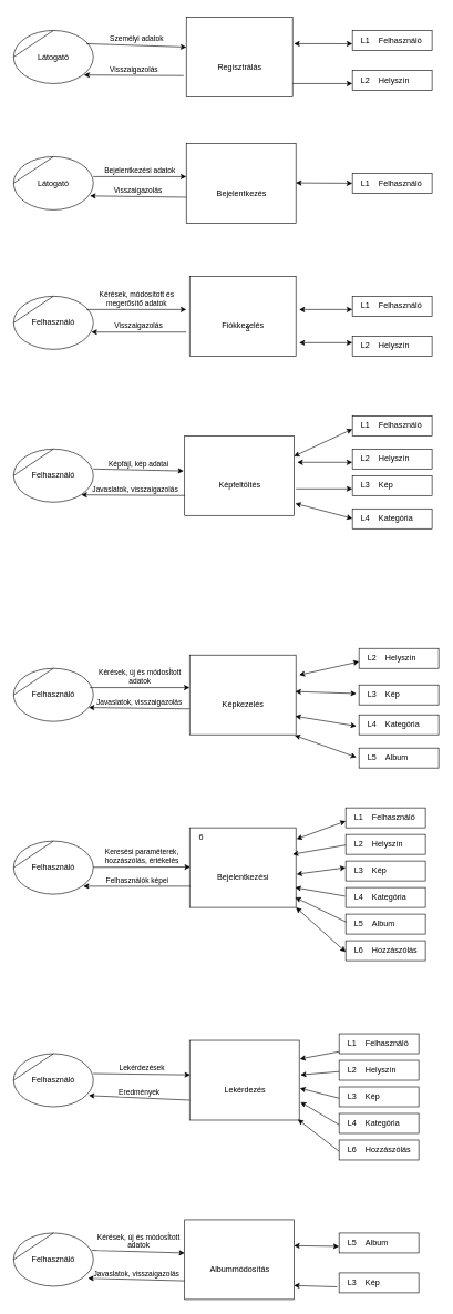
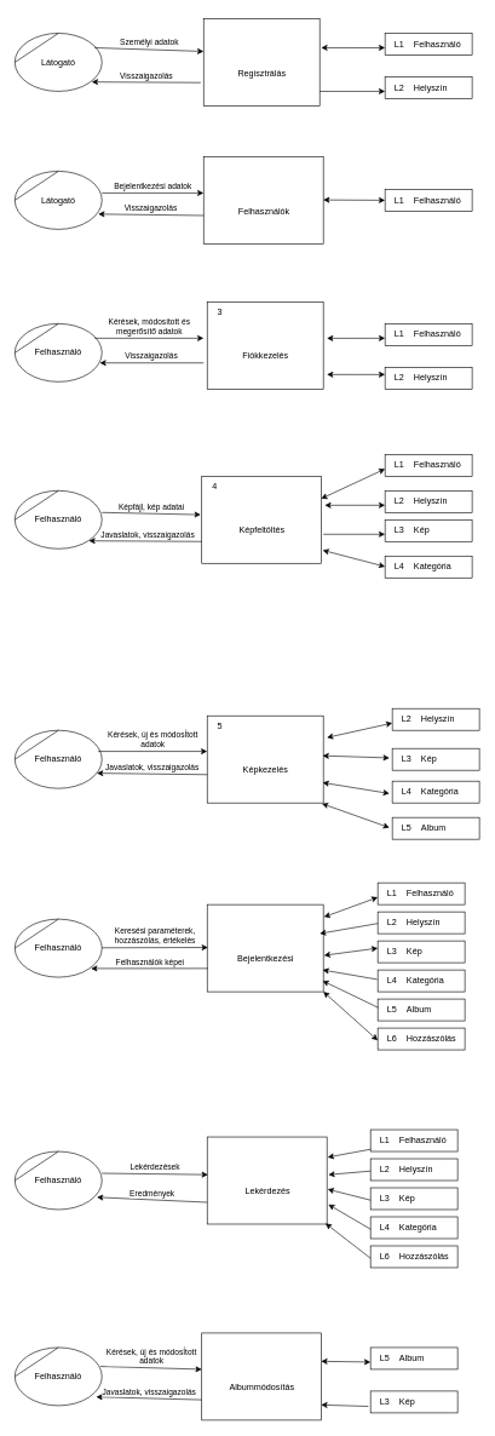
- <mxCell id="12" value="Bejelentkezés" style="html=1;dashed=0;whitespace=wrap;shape=mxgraph.dfd.process2;align=center;container=1;collapsible=0;spacingTop=30;" parent="1" vertex="1"><mxGeometry x="280" y="215" width="165" height="120" as="geometry" /></mxCell>
+ <mxCell id="12" value="Felhasználók" style="html=1;dashed=0;whitespace=wrap;shape=mxgraph.dfd.process2;align=center;container=1;collapsible=0;spacingTop=30;" parent="1" vertex="1"><mxGeometry x="280" y="215" width="165" height="120" as="geometry" /></mxCell>
- <mxCell id="21" value="3" style="text;html=1;strokeColor=none;fillColor=none;align=center;verticalAlign=middle;whiteSpace=wrap;rounded=0;movable=0;resizable=0;rotatable=0;cloneable=0;deletable=0;connectable=0;allowArrows=0;pointerEvents=1;" parent="20" vertex="1"><mxGeometry x="70" y="65" width="35" height="30" as="geometry" /></mxCell>
+ <mxCell id="21" value="3" style="text;html=1;strokeColor=none;fillColor=none;align=center;verticalAlign=middle;whiteSpace=wrap;rounded=0;movable=0;resizable=0;rotatable=0;cloneable=0;deletable=0;connectable=0;allowArrows=0;pointerEvents=1;" parent="20" vertex="1"><mxGeometry width="35" height="30" as="geometry" /></mxCell>
+ <mxCell id="111" value="4" style="text;html=1;strokeColor=none;fillColor=none;align=center;verticalAlign=middle;whiteSpace=wrap;rounded=0;connectable=0;allowArrows=0;editable=1;movable=0;resizable=0;rotatable=0;deletable=0;locked=0;cloneable=0;" parent="110" vertex="1"><mxGeometry width="35" height="30" as="geometry" /></mxCell>
+ <mxCell id="47" value="5" style="text;html=1;strokeColor=none;fillColor=none;align=center;verticalAlign=middle;whiteSpace=wrap;rounded=0;movable=0;resizable=0;rotatable=0;cloneable=0;deletable=0;connectable=0;allowArrows=0;pointerEvents=1;" parent="46" vertex="1"><mxGeometry width="35" height="30" as="geometry" /></mxCell>
- <mxCell id="65" value="6" style="text;html=1;strokeColor=none;fillColor=none;align=center;verticalAlign=middle;whiteSpace=wrap;rounded=0;movable=0;resizable=0;rotatable=0;cloneable=0;deletable=0;connectable=0;allowArrows=0;pointerEvents=1;" parent="64" vertex="1"><mxGeometry width="35" height="30" as="geometry" /></mxCell>
